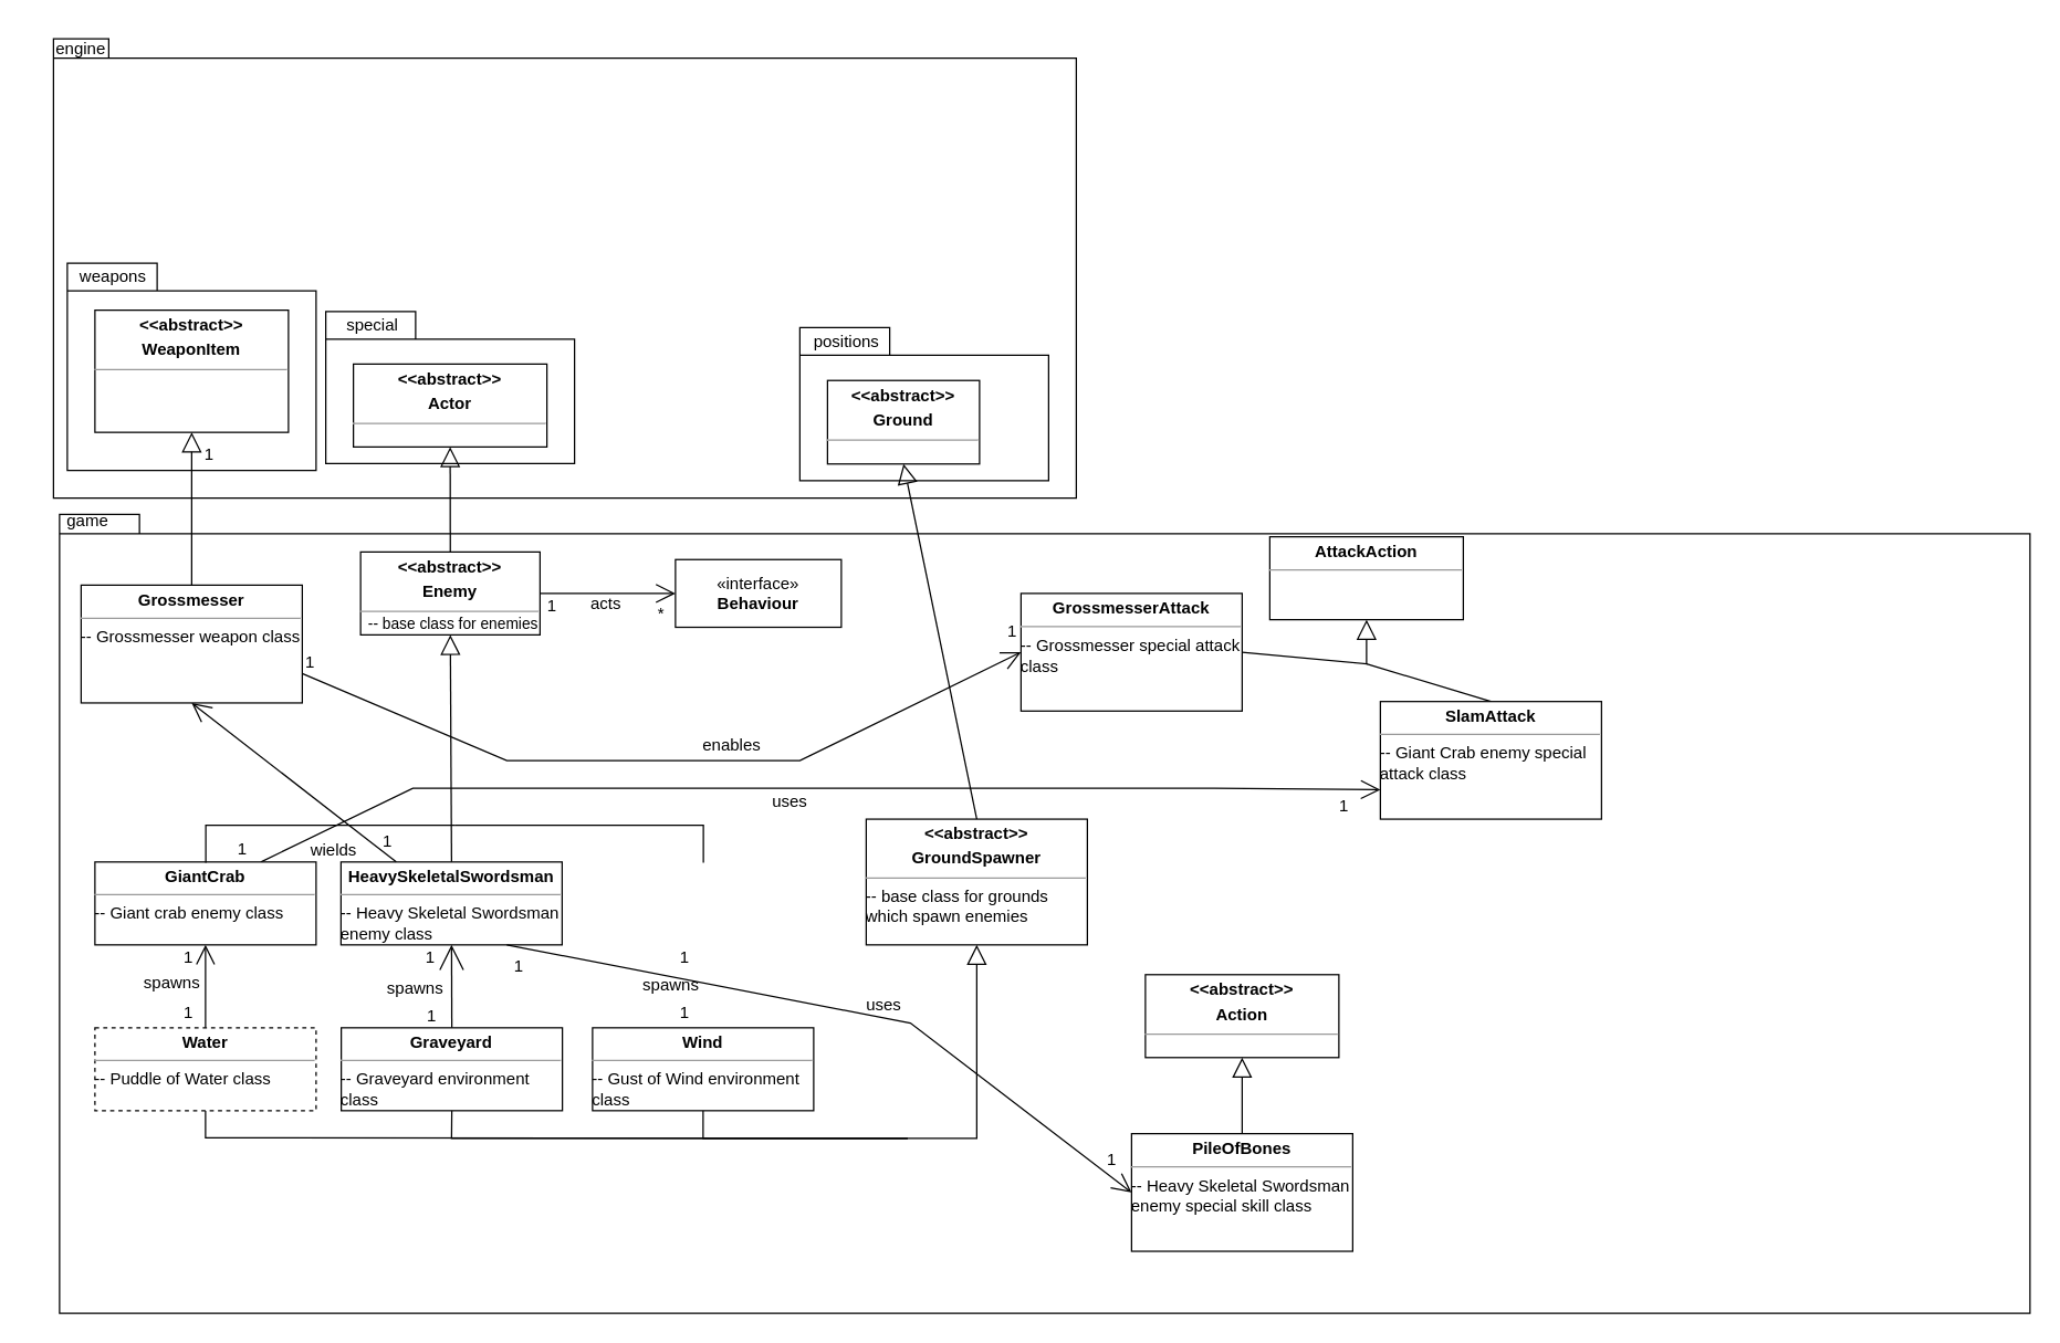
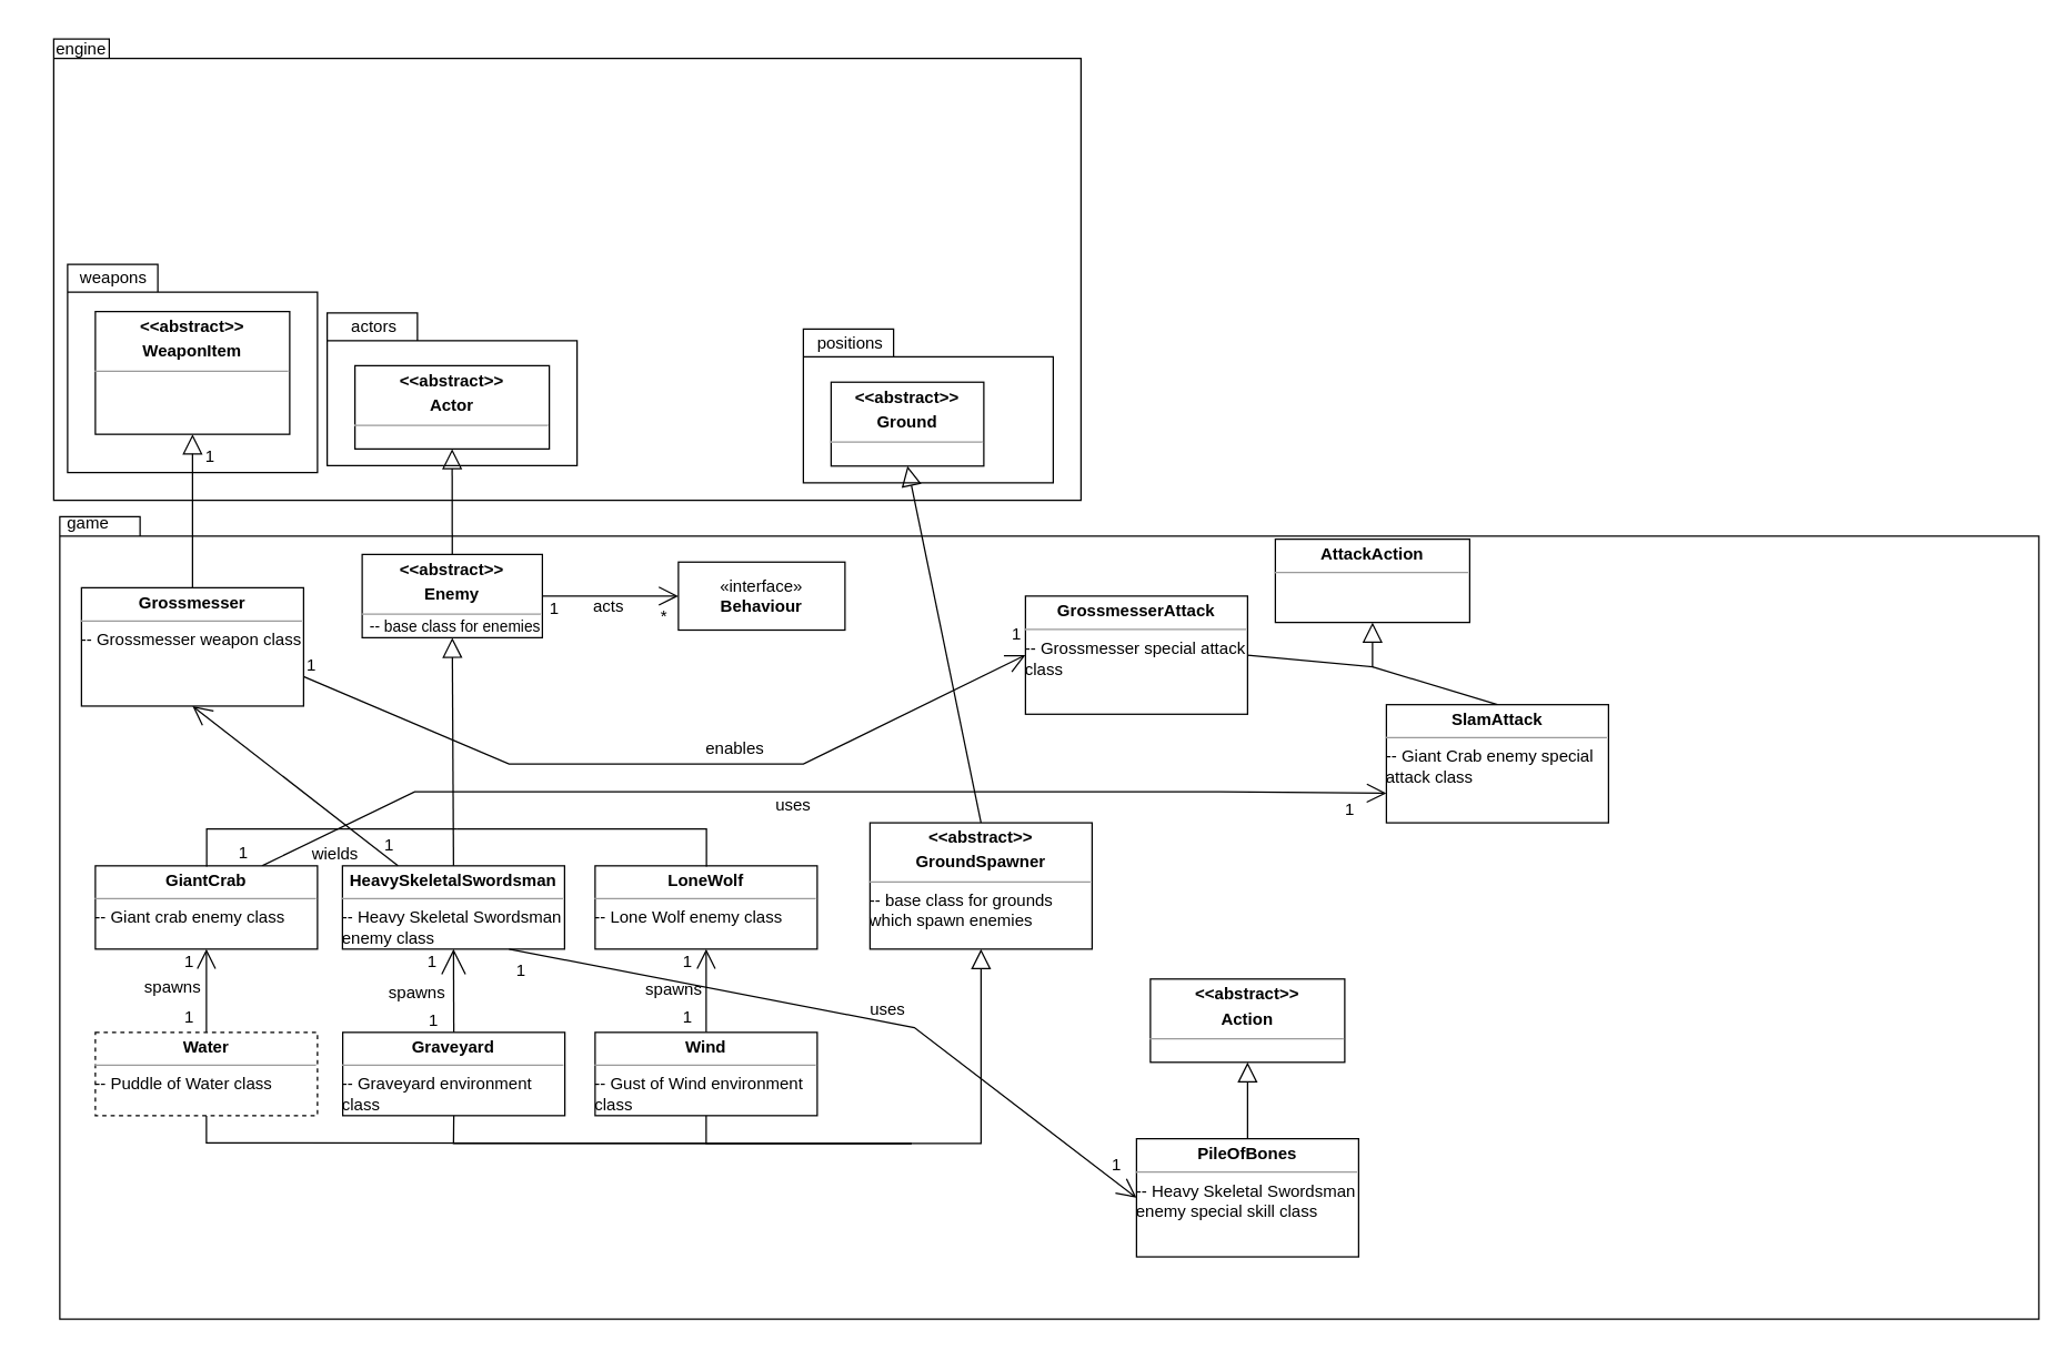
- <mxCell id="38" value="special" style="text;html=1;strokeColor=none;fillColor=none;align=center;verticalAlign=middle;whiteSpace=wrap;rounded=0;" vertex="1" parent="36"><mxGeometry x="4" width="60" height="30" as="geometry" /></mxCell>
+ <mxCell id="38" value="actors" style="text;html=1;strokeColor=none;fillColor=none;align=center;verticalAlign=middle;whiteSpace=wrap;rounded=0;" vertex="1" parent="36"><mxGeometry x="4" width="60" height="30" as="geometry" /></mxCell>
+ <mxCell id="12" value="&lt;p style=&quot;margin:0px;margin-top:4px;text-align:center;&quot;&gt;&lt;b&gt;LoneWolf&lt;/b&gt;&lt;/p&gt;&lt;hr size=&quot;1&quot;&gt;&lt;div&gt;-- Lone Wolf enemy class&lt;br&gt;&lt;/div&gt;" style="verticalAlign=top;align=left;overflow=fill;fontSize=12;fontFamily=Helvetica;html=1;whiteSpace=wrap;" vertex="1" parent="1"><mxGeometry x="428" y="623.37" width="160" height="60" as="geometry" /></mxCell>
+ <mxCell id="31" style="edgeStyle=orthogonalEdgeStyle;rounded=0;orthogonalLoop=1;jettySize=auto;html=1;exitX=0.5;exitY=0;exitDx=0;exitDy=0;entryX=0.5;entryY=1;entryDx=0;entryDy=0;endArrow=open;endFill=0;endSize=12;" edge="1" parent="1" source="33" target="12"><mxGeometry relative="1" as="geometry" /></mxCell>
